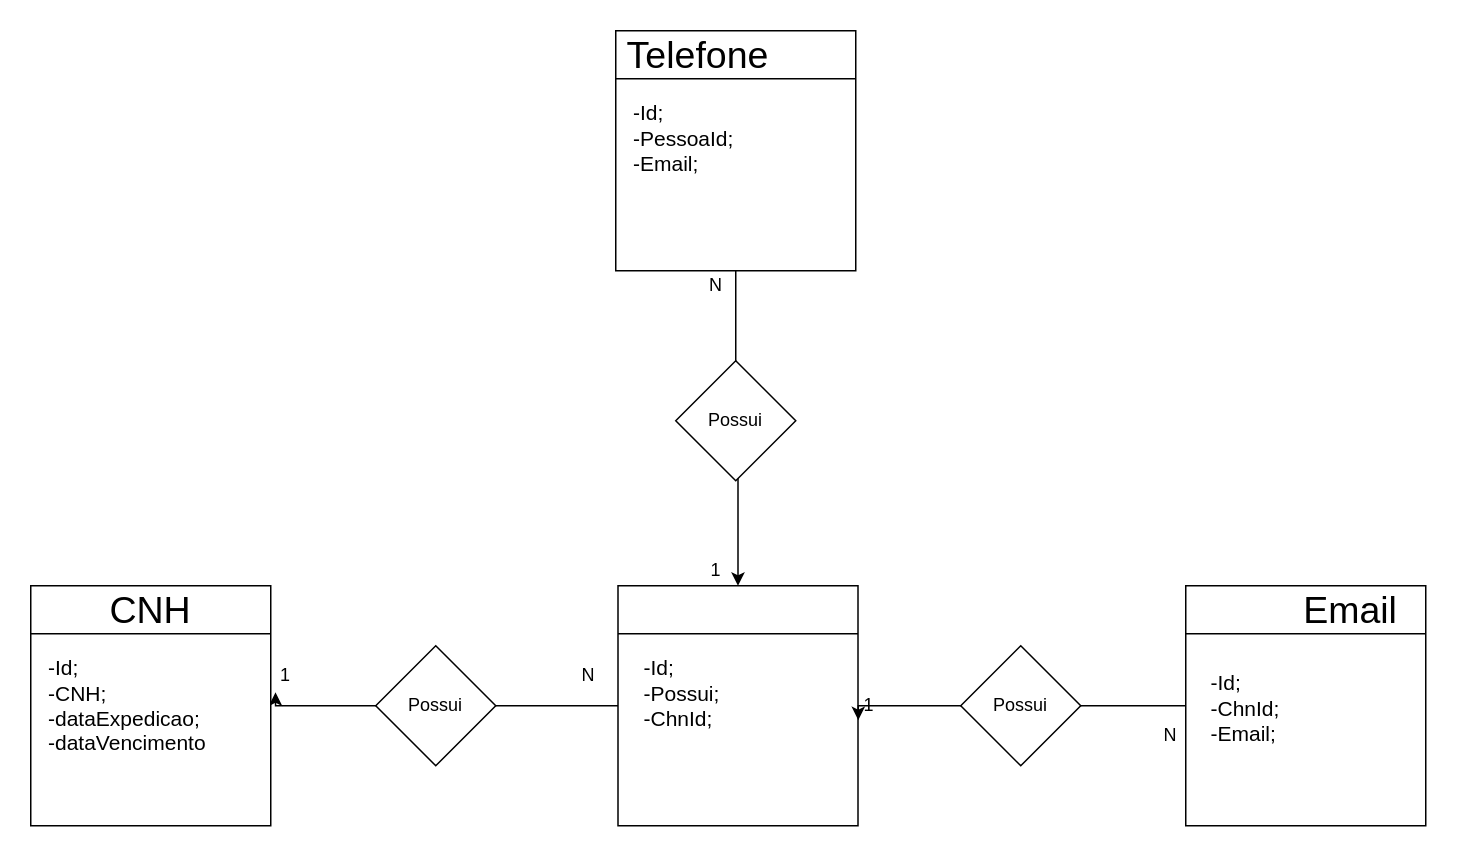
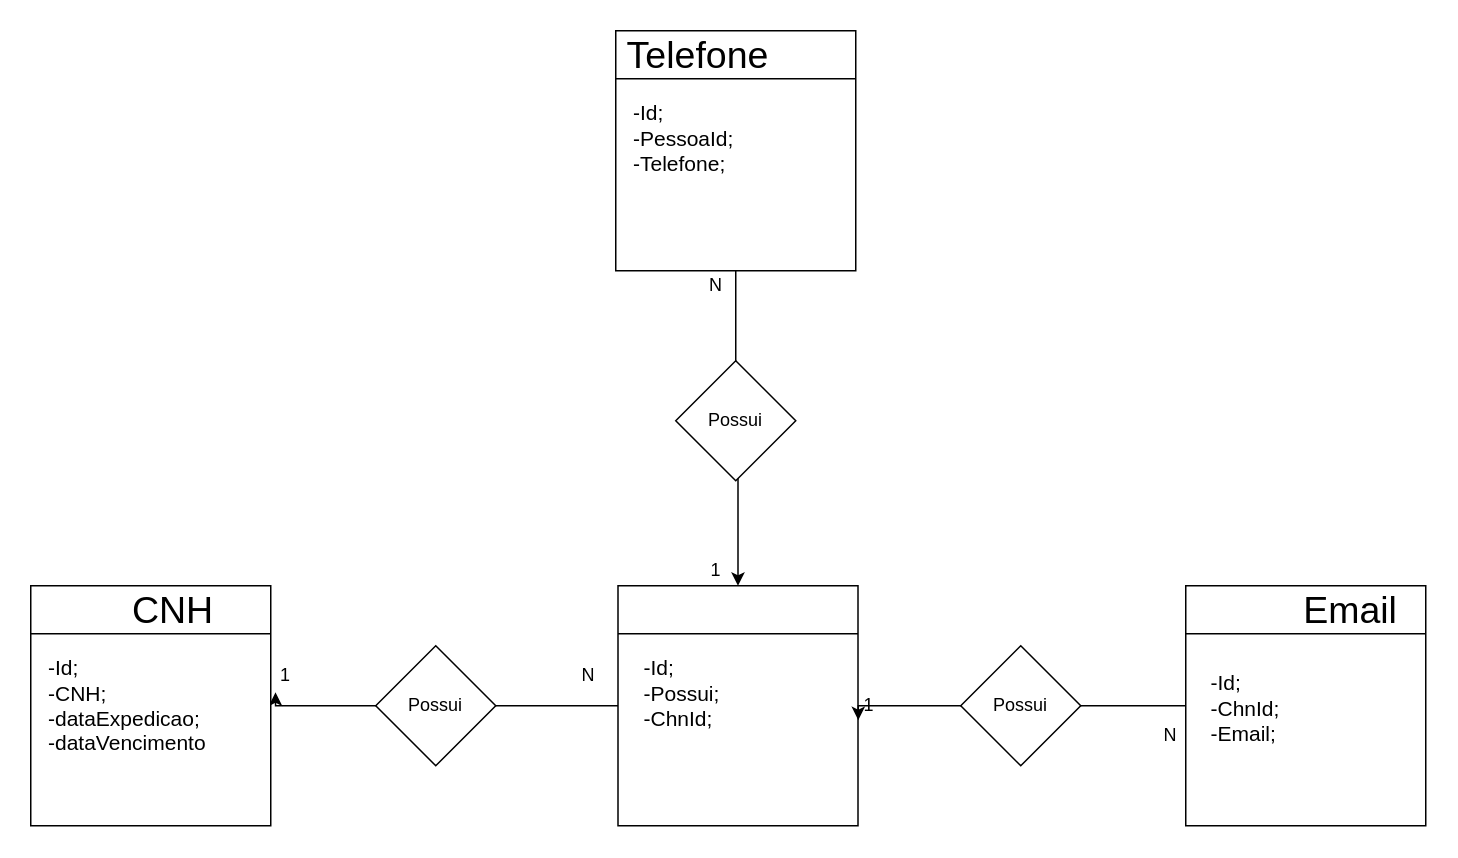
- <mxCell id="17" value="&lt;span style=&quot;font-size: 14px&quot;&gt;-Id;&lt;br&gt;-PessoaId;&lt;br&gt;-Email;&lt;br&gt;&lt;/span&gt;" style="text;html=1;strokeColor=none;fillColor=none;align=left;verticalAlign=top;whiteSpace=wrap;rounded=0;" parent="1" vertex="1"><mxGeometry x="420" y="60" width="130" height="80" as="geometry" /></mxCell>
+ <mxCell id="17" value="&lt;span style=&quot;font-size: 14px&quot;&gt;-Id;&lt;br&gt;-PessoaId;&lt;br&gt;-Telefone;&lt;br&gt;&lt;/span&gt;" style="text;html=1;strokeColor=none;fillColor=none;align=left;verticalAlign=top;whiteSpace=wrap;rounded=0;" parent="1" vertex="1"><mxGeometry x="420" y="60" width="130" height="80" as="geometry" /></mxCell>
- <mxCell id="15" value="&lt;span style=&quot;font-size: 25px&quot;&gt;CNH&lt;/span&gt;" style="text;html=1;strokeColor=none;fillColor=none;align=center;verticalAlign=middle;whiteSpace=wrap;rounded=0;" parent="1" vertex="1"><mxGeometry x="80" y="395" width="40" height="20" as="geometry" /></mxCell>
+ <mxCell id="15" value="&lt;span style=&quot;font-size: 25px&quot;&gt;CNH&lt;/span&gt;" style="text;html=1;strokeColor=none;fillColor=none;align=center;verticalAlign=middle;whiteSpace=wrap;rounded=0;" parent="1" vertex="1"><mxGeometry x="95" y="395" width="40" height="20" as="geometry" /></mxCell>
